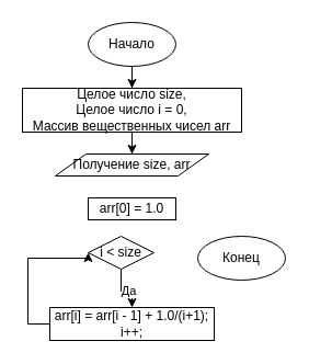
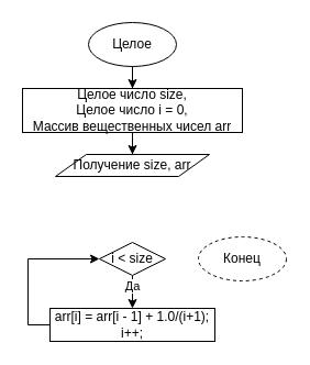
- <mxCell id="3" value="Начало" style="ellipse;whiteSpace=wrap;html=1;" vertex="1" parent="1"><mxGeometry x="80" y="20" width="80" height="40" as="geometry" /></mxCell>
+ <mxCell id="3" value="Целое" style="ellipse;whiteSpace=wrap;html=1;" vertex="1" parent="1"><mxGeometry x="80" y="20" width="80" height="40" as="geometry" /></mxCell>
- <mxCell id="10" value="arr[0] = 1.0&lt;br&gt;" style="rounded=0;whiteSpace=wrap;html=1;" vertex="1" parent="1"><mxGeometry x="80" y="180" width="80" height="20" as="geometry" /></mxCell>
- <mxCell id="8" value="i &amp;lt; size" style="rhombus;whiteSpace=wrap;html=1;" vertex="1" parent="1"><mxGeometry x="80" y="215" width="60" height="30" as="geometry" /></mxCell>
+ <mxCell id="8" value="i &amp;lt; size" style="rhombus;whiteSpace=wrap;html=1;" vertex="1" parent="1"><mxGeometry x="90" y="220" width="60" height="30" as="geometry" /></mxCell>
- <mxCell id="4" value="Конец" style="ellipse;whiteSpace=wrap;html=1;" vertex="1" parent="1"><mxGeometry x="180" y="215" width="80" height="40" as="geometry" /></mxCell>
+ <mxCell id="4" value="Конец" style="ellipse;whiteSpace=wrap;html=1;dashed=1;" vertex="1" parent="1"><mxGeometry x="180" y="215" width="80" height="40" as="geometry" /></mxCell>
